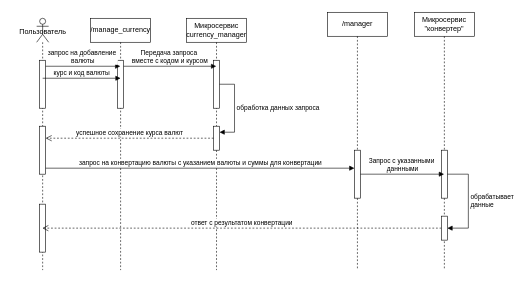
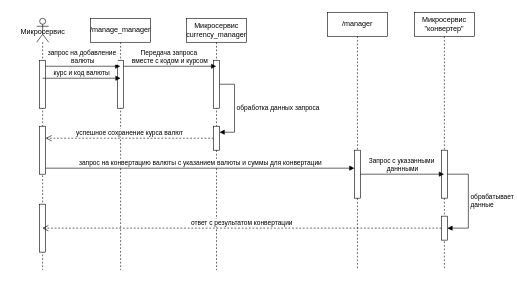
- <mxCell id="2" value="/manage_currency" style="shape=umlLifeline;perimeter=lifelinePerimeter;whiteSpace=wrap;html=1;container=1;dropTarget=0;collapsible=0;recursiveResize=0;outlineConnect=0;portConstraint=eastwest;newEdgeStyle={&quot;curved&quot;:0,&quot;rounded&quot;:0};" vertex="1" parent="1"><mxGeometry x="150" y="30" width="100" height="420" as="geometry" /></mxCell>
+ <mxCell id="2" value="/manage_manager" style="shape=umlLifeline;perimeter=lifelinePerimeter;whiteSpace=wrap;html=1;container=1;dropTarget=0;collapsible=0;recursiveResize=0;outlineConnect=0;portConstraint=eastwest;newEdgeStyle={&quot;curved&quot;:0,&quot;rounded&quot;:0};" vertex="1" parent="1"><mxGeometry x="150" y="30" width="100" height="420" as="geometry" /></mxCell>
- <mxCell id="8" value="Пользователь" style="text;html=1;align=center;verticalAlign=middle;resizable=0;points=[];autosize=1;strokeColor=none;fillColor=none;" vertex="1" parent="1"><mxGeometry x="20" y="38" width="100" height="30" as="geometry" /></mxCell>
+ <mxCell id="8" value="Микросервис" style="text;html=1;align=center;verticalAlign=middle;resizable=0;points=[];autosize=1;strokeColor=none;fillColor=none;" vertex="1" parent="1"><mxGeometry x="20" y="38" width="100" height="30" as="geometry" /></mxCell>
